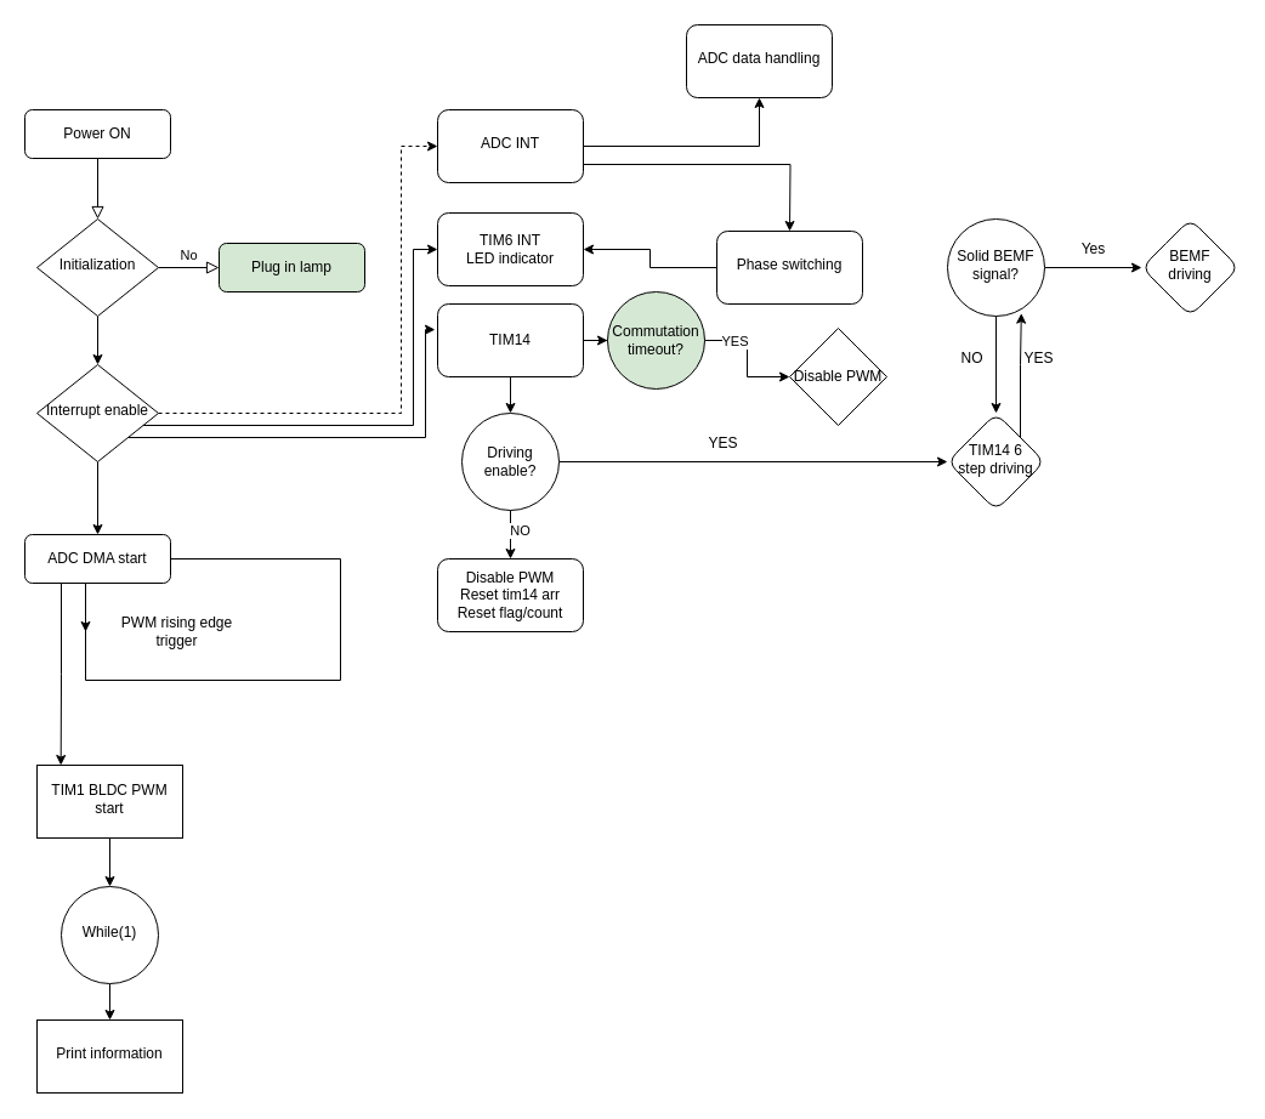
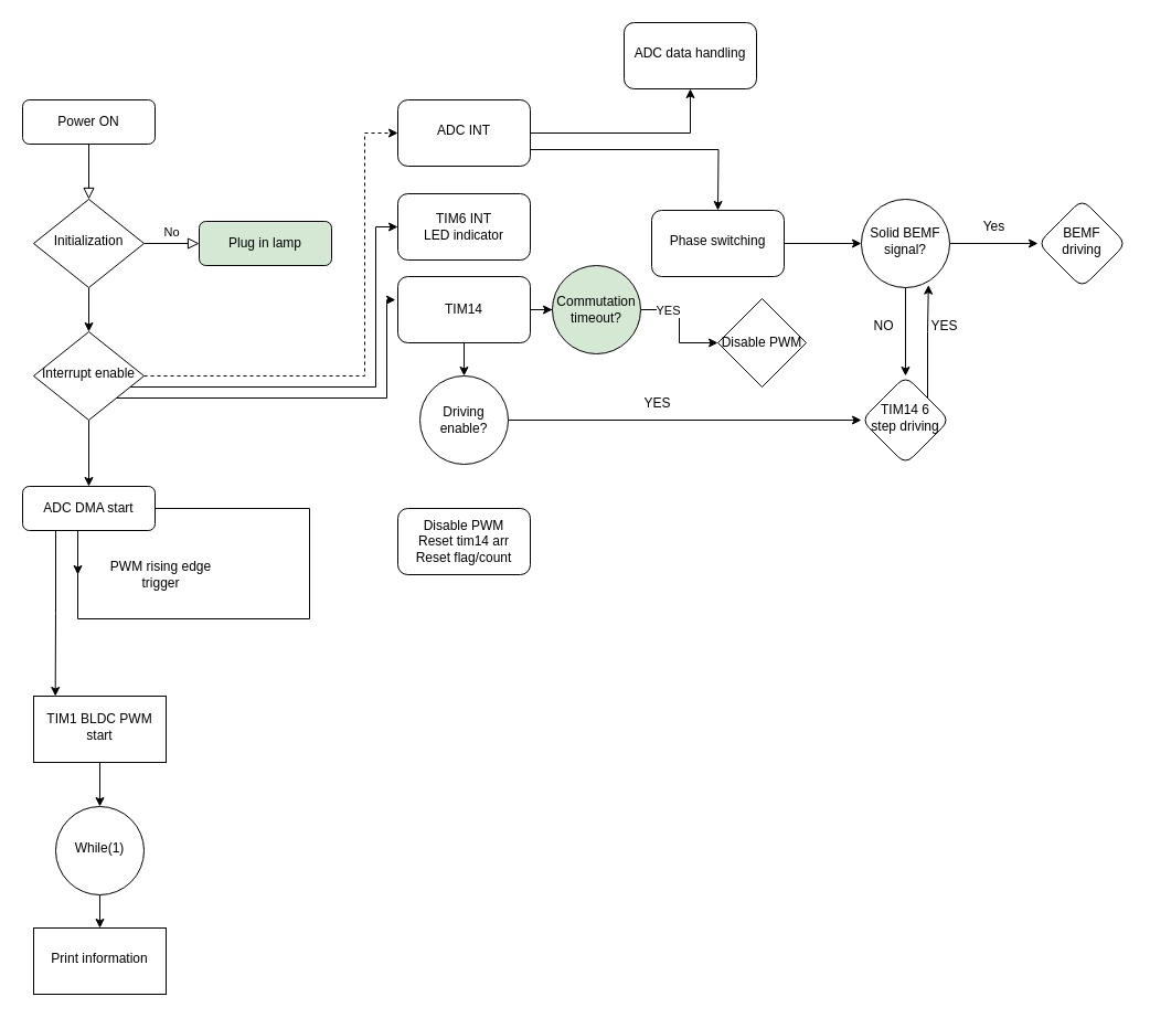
- <mxCell id="23" value="" style="edgeStyle=orthogonalEdgeStyle;rounded=0;orthogonalLoop=1;jettySize=auto;html=1;" edge="1" parent="1" source="24" target="36"><mxGeometry relative="1" as="geometry" /></mxCell>
+ <mxCell id="23" value="" style="edgeStyle=orthogonalEdgeStyle;rounded=0;orthogonalLoop=1;jettySize=auto;html=1;" edge="1" parent="1" source="24" target="27"><mxGeometry relative="1" as="geometry" /></mxCell>
- <mxCell id="41" value="" style="edgeStyle=orthogonalEdgeStyle;rounded=0;orthogonalLoop=1;jettySize=auto;html=1;" edge="1" parent="1" source="43" target="45"><mxGeometry relative="1" as="geometry" /></mxCell>
- <mxCell id="42" value="NO" style="edgeLabel;html=1;align=center;verticalAlign=middle;resizable=0;points=[];" vertex="1" connectable="0" parent="41"><mxGeometry x="-0.19" y="7" relative="1" as="geometry"><mxPoint as="offset" /></mxGeometry></mxCell>
